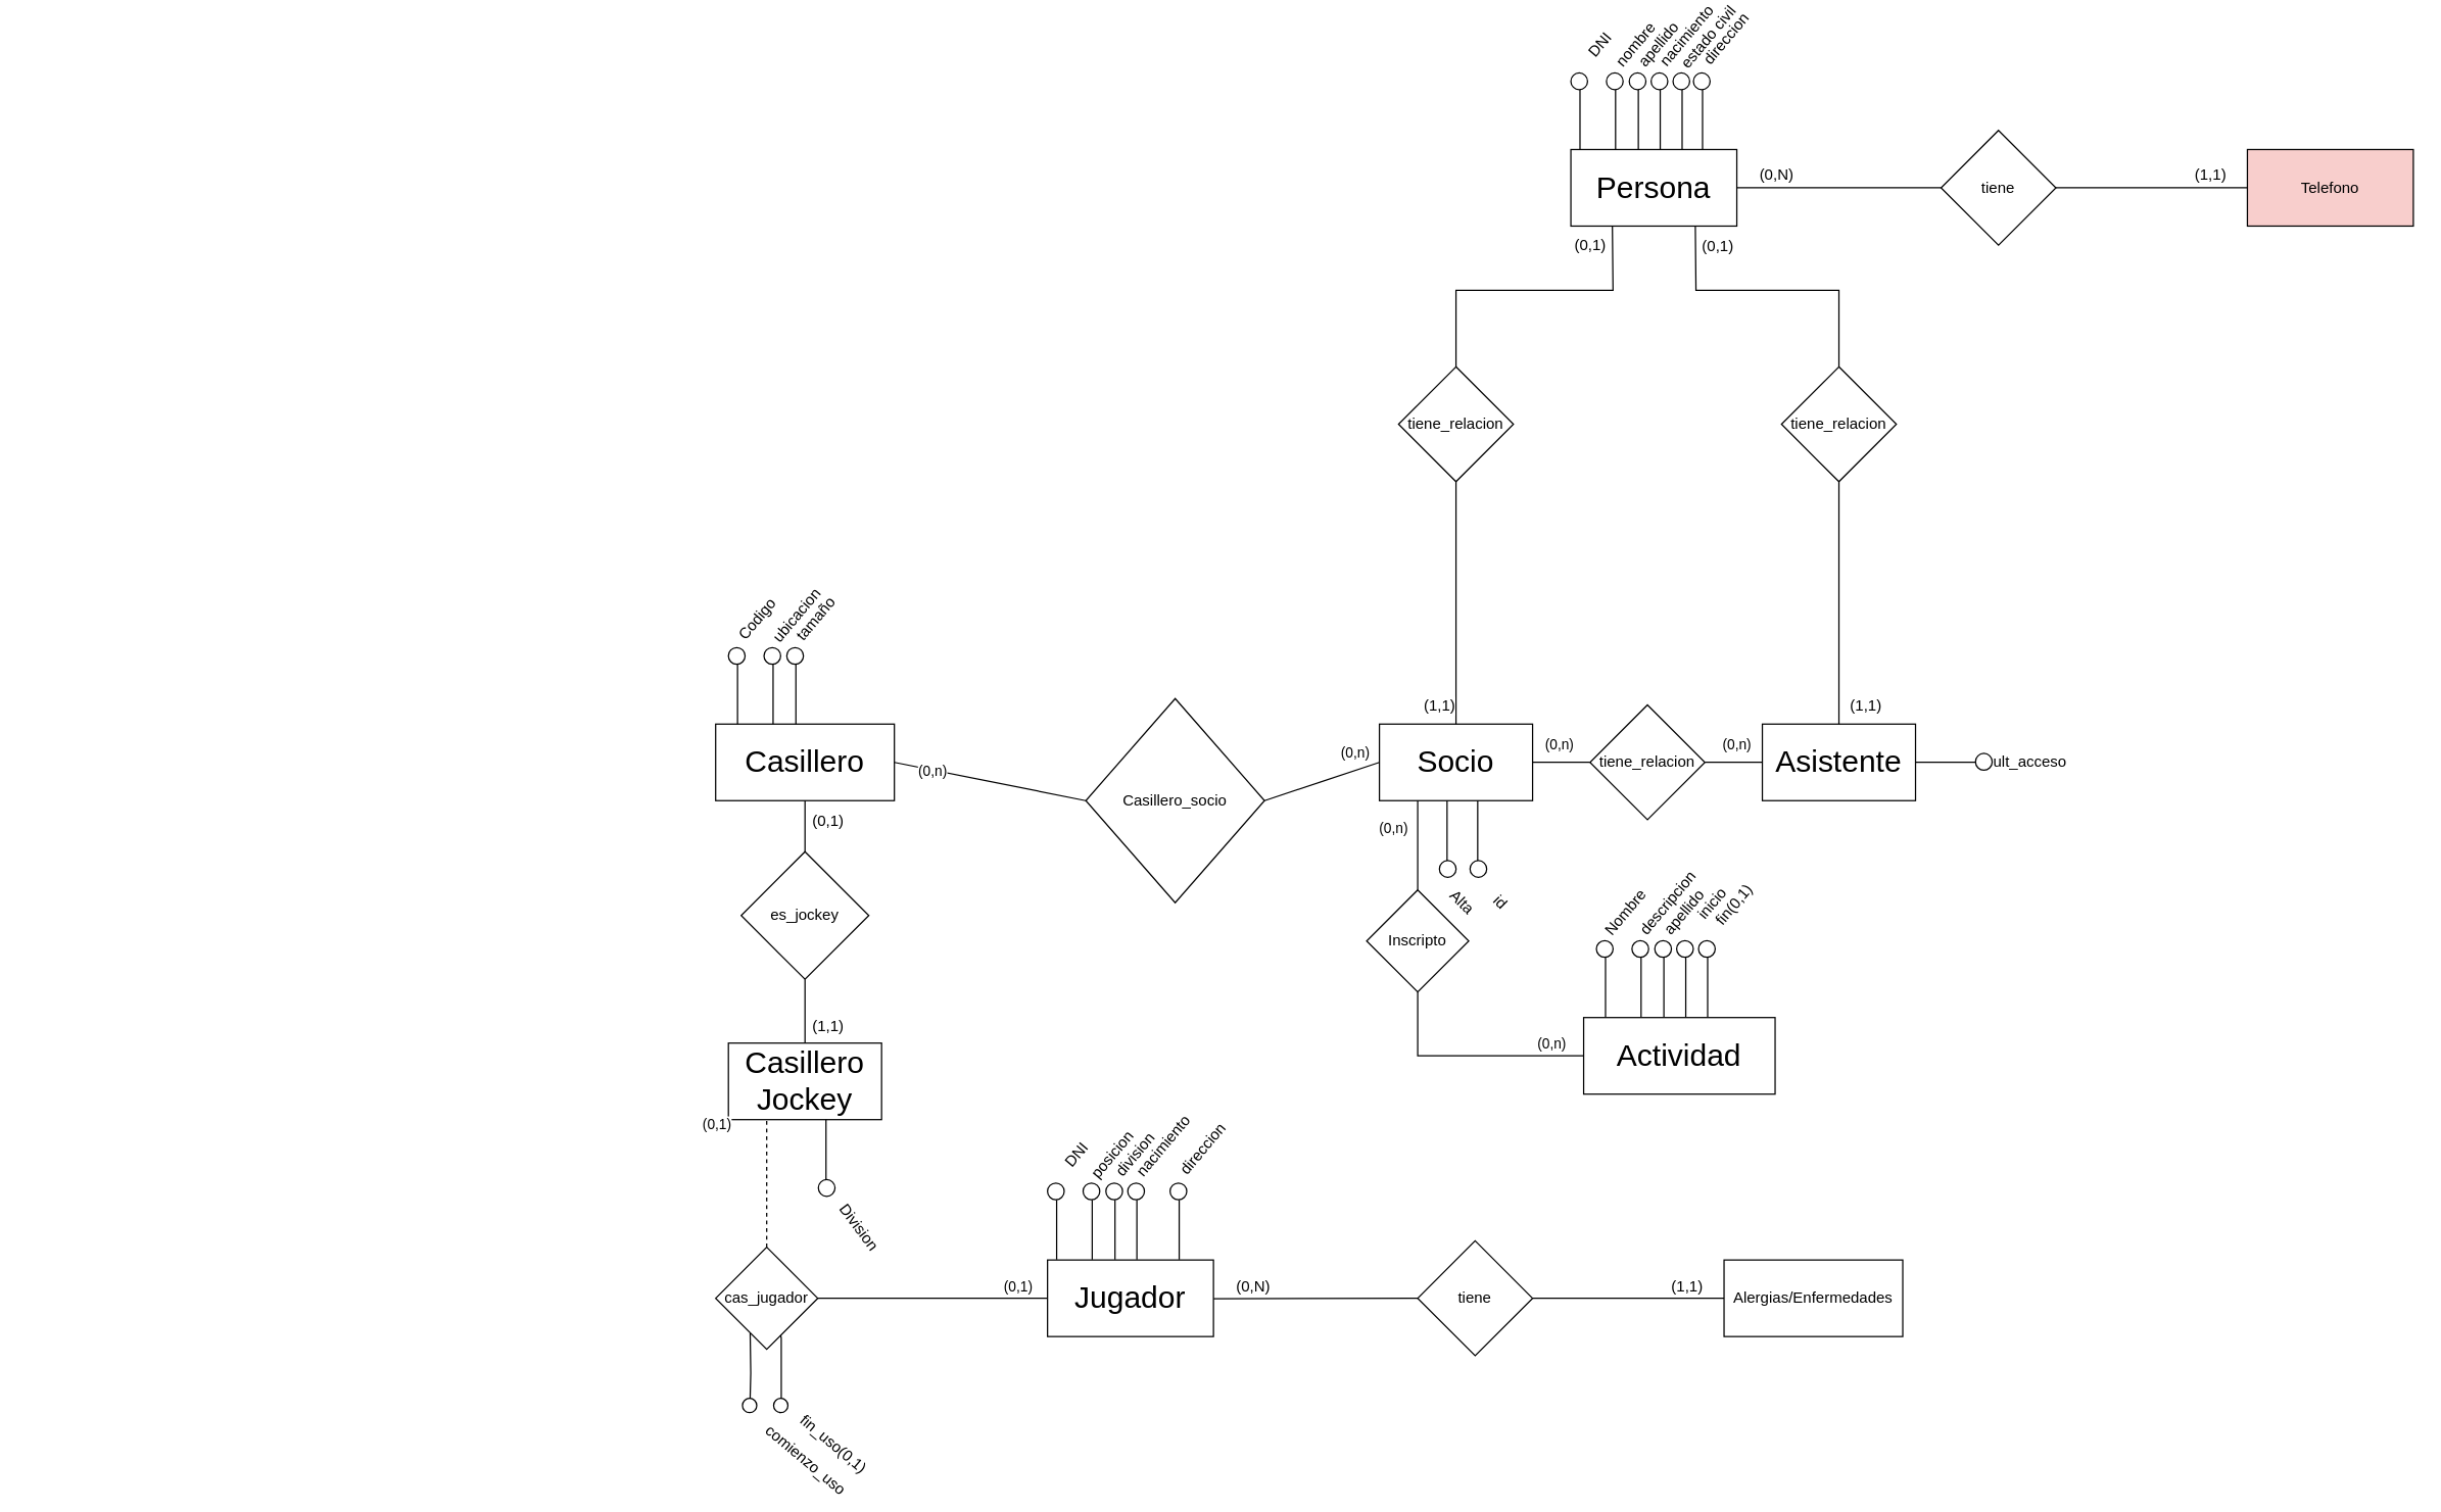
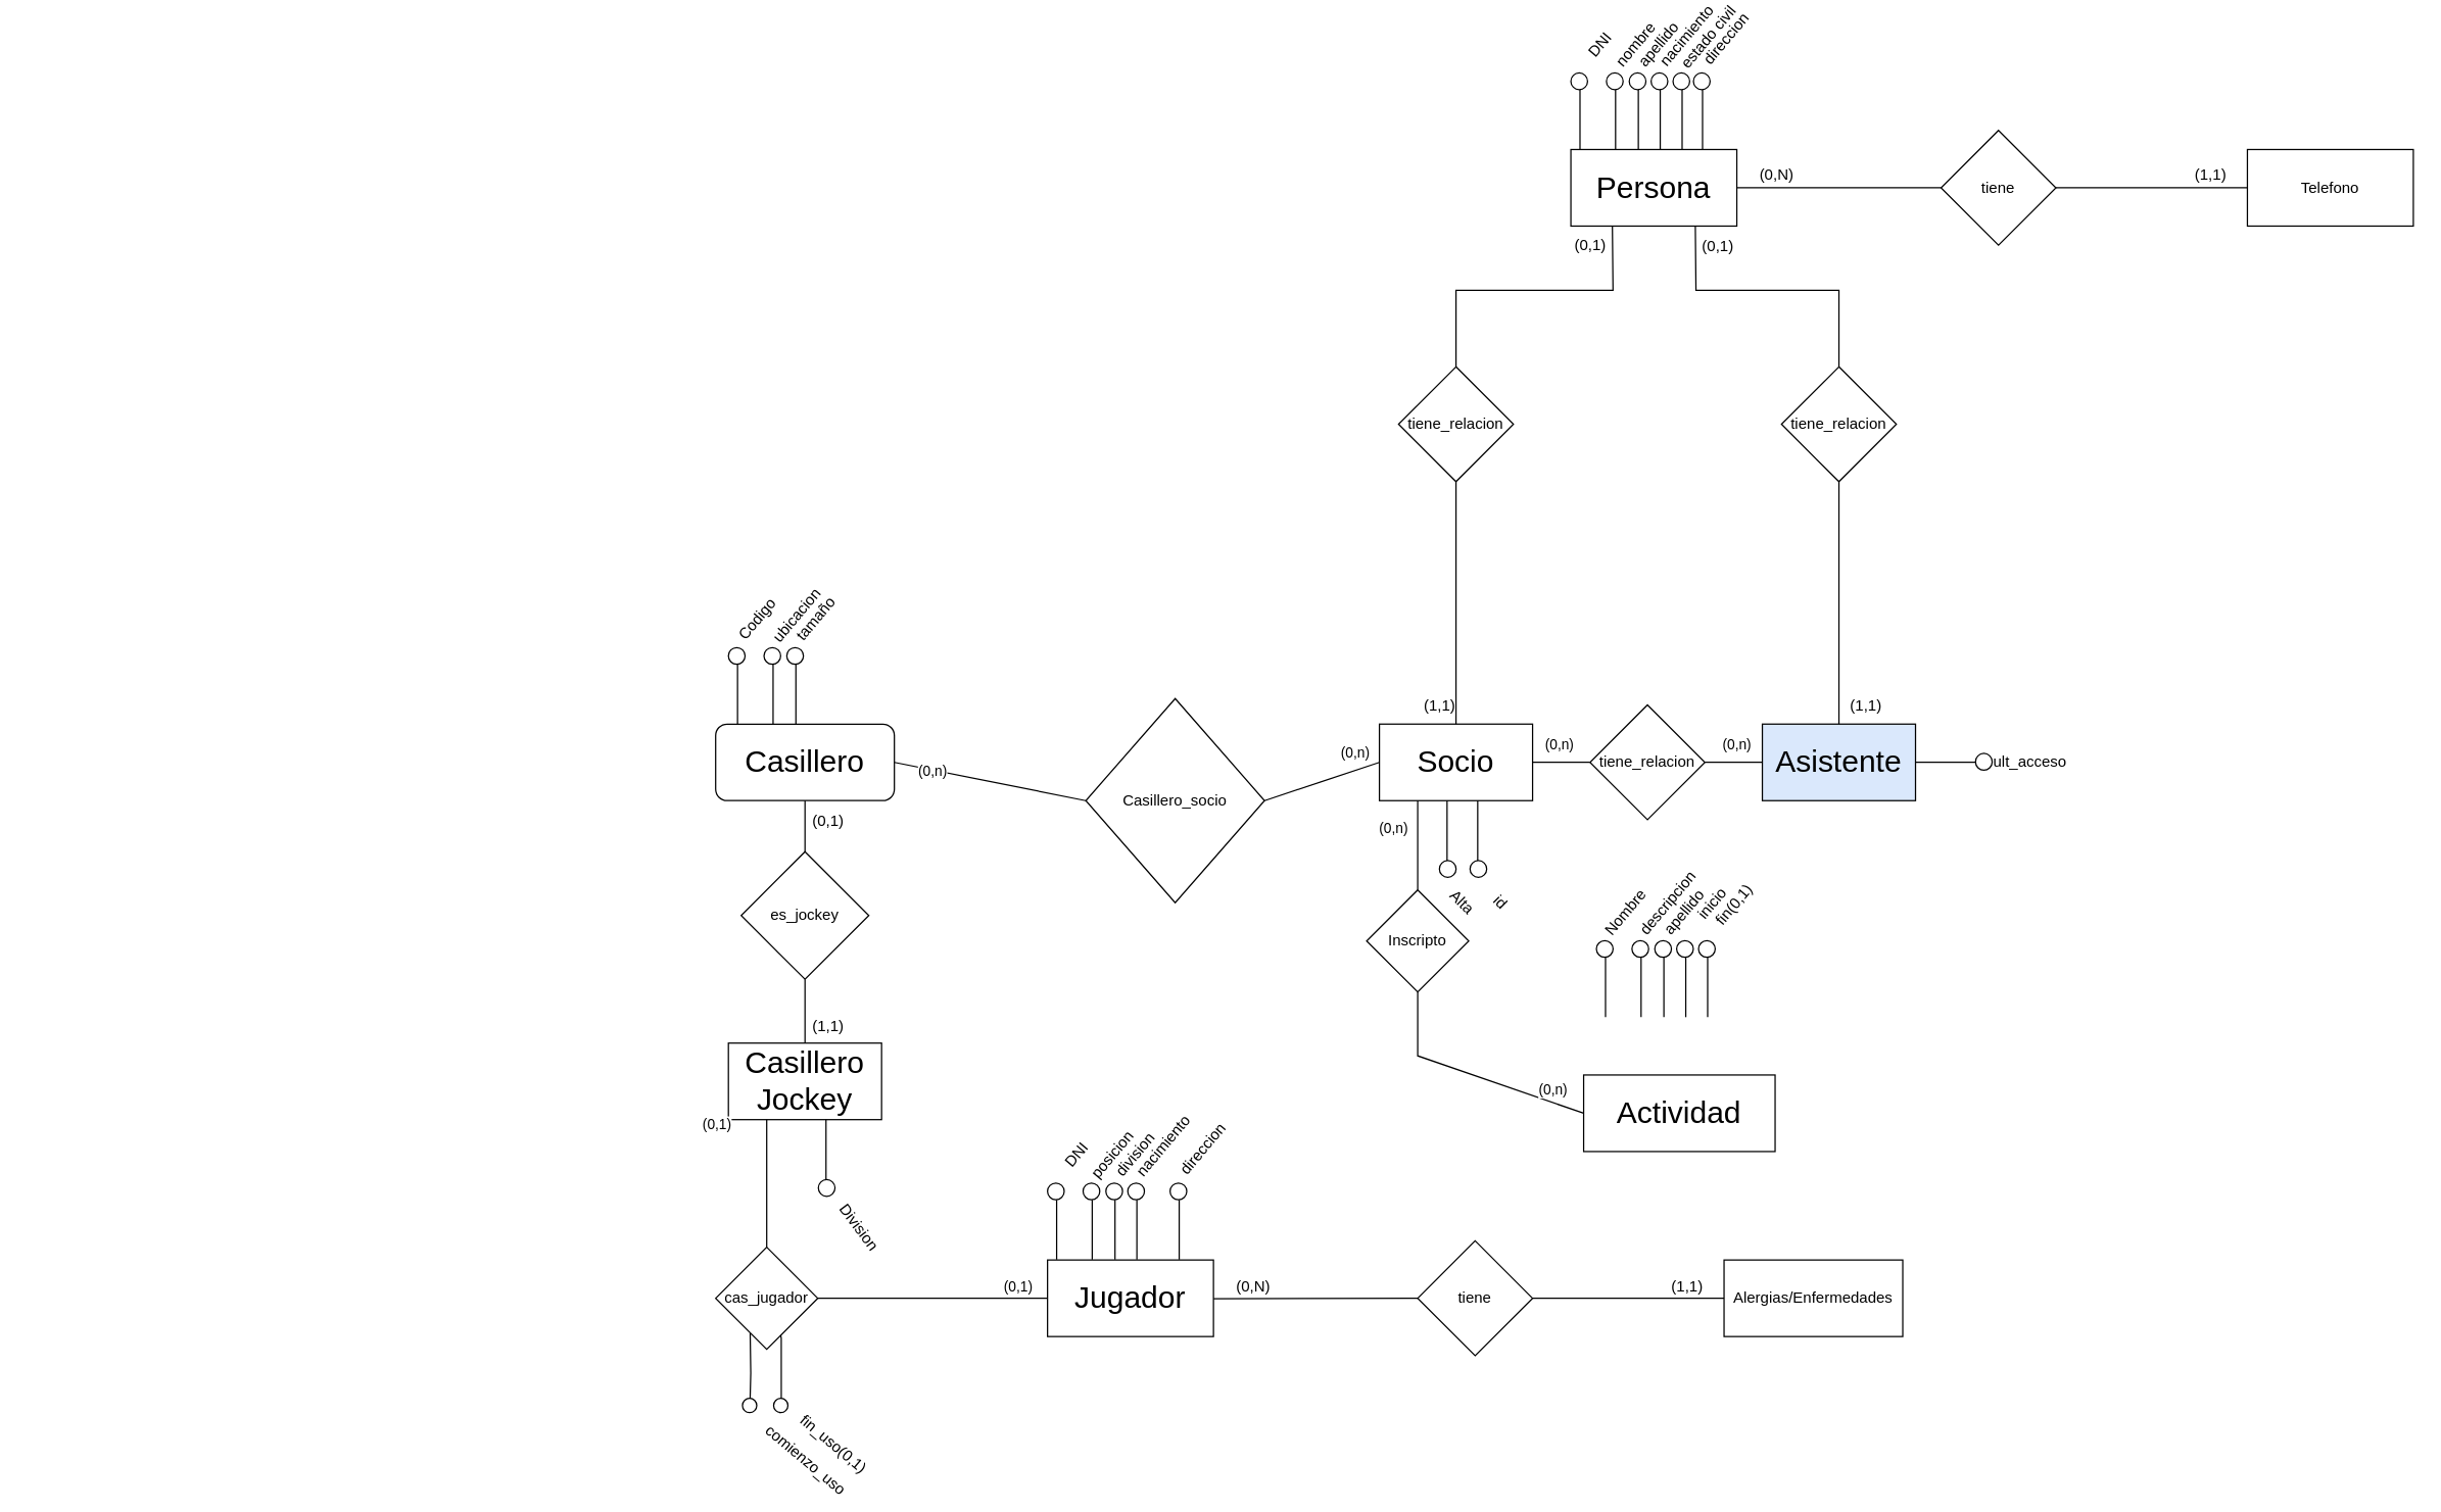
- <mxCell id="146" value="Telefono" style="rounded=0;whiteSpace=wrap;html=1;fillColor=#f8cecc;" vertex="1" parent="1"><mxGeometry x="1760" y="113.69" width="130" height="60" as="geometry" /></mxCell>
+ <mxCell id="146" value="Telefono" style="rounded=0;whiteSpace=wrap;html=1;" vertex="1" parent="1"><mxGeometry x="1760" y="113.69" width="130" height="60" as="geometry" /></mxCell>
- <mxCell id="4" value="&lt;font style=&quot;font-size: 24px;&quot;&gt;Casillero&lt;/font&gt;" style="rounded=0;whiteSpace=wrap;html=1;" parent="1" vertex="1"><mxGeometry x="560" y="564" width="140" height="60" as="geometry" /></mxCell>
+ <mxCell id="4" value="&lt;font style=&quot;font-size: 24px;&quot;&gt;Casillero&lt;/font&gt;" style="whiteSpace=wrap;html=1;rounded=1;" parent="1" vertex="1"><mxGeometry x="560" y="564" width="140" height="60" as="geometry" /></mxCell>
- <mxCell id="5" value="&lt;font style=&quot;font-size: 24px;&quot;&gt;Asistente&lt;/font&gt;" style="rounded=0;whiteSpace=wrap;html=1;" parent="1" vertex="1"><mxGeometry x="1380" y="564" width="120" height="60" as="geometry" /></mxCell>
+ <mxCell id="5" value="&lt;font style=&quot;font-size: 24px;&quot;&gt;Asistente&lt;/font&gt;" style="rounded=0;whiteSpace=wrap;html=1;fillColor=#dae8fc;" parent="1" vertex="1"><mxGeometry x="1380" y="564" width="120" height="60" as="geometry" /></mxCell>
- <mxCell id="8" value="&lt;font style=&quot;font-size: 24px;&quot;&gt;Actividad&lt;/font&gt;" style="rounded=0;whiteSpace=wrap;html=1;" parent="1" vertex="1"><mxGeometry x="1240" y="794" width="150" height="60" as="geometry" /></mxCell>
+ <mxCell id="8" value="&lt;font style=&quot;font-size: 24px;&quot;&gt;Actividad&lt;/font&gt;" style="rounded=0;whiteSpace=wrap;html=1;" parent="1" vertex="1"><mxGeometry x="1240" y="839" width="150" height="60" as="geometry" /></mxCell>
- <mxCell id="15" value="" style="endArrow=none;html=1;rounded=0;exitX=0.5;exitY=0;exitDx=0;exitDy=0;entryX=0.25;entryY=1;entryDx=0;entryDy=0;dashed=1;" parent="1" source="12" target="9" edge="1"><mxGeometry width="50" height="50" relative="1" as="geometry"><mxPoint x="900" y="814" as="sourcePoint" /><mxPoint x="950" y="764" as="targetPoint" /><Array as="points"><mxPoint x="600" y="874" /></Array></mxGeometry></mxCell>
+ <mxCell id="15" value="" style="endArrow=none;html=1;rounded=0;exitX=0.5;exitY=0;exitDx=0;exitDy=0;entryX=0.25;entryY=1;entryDx=0;entryDy=0;" parent="1" source="12" target="9" edge="1"><mxGeometry width="50" height="50" relative="1" as="geometry"><mxPoint x="900" y="814" as="sourcePoint" /><mxPoint x="950" y="764" as="targetPoint" /><Array as="points"><mxPoint x="600" y="874" /></Array></mxGeometry></mxCell>
